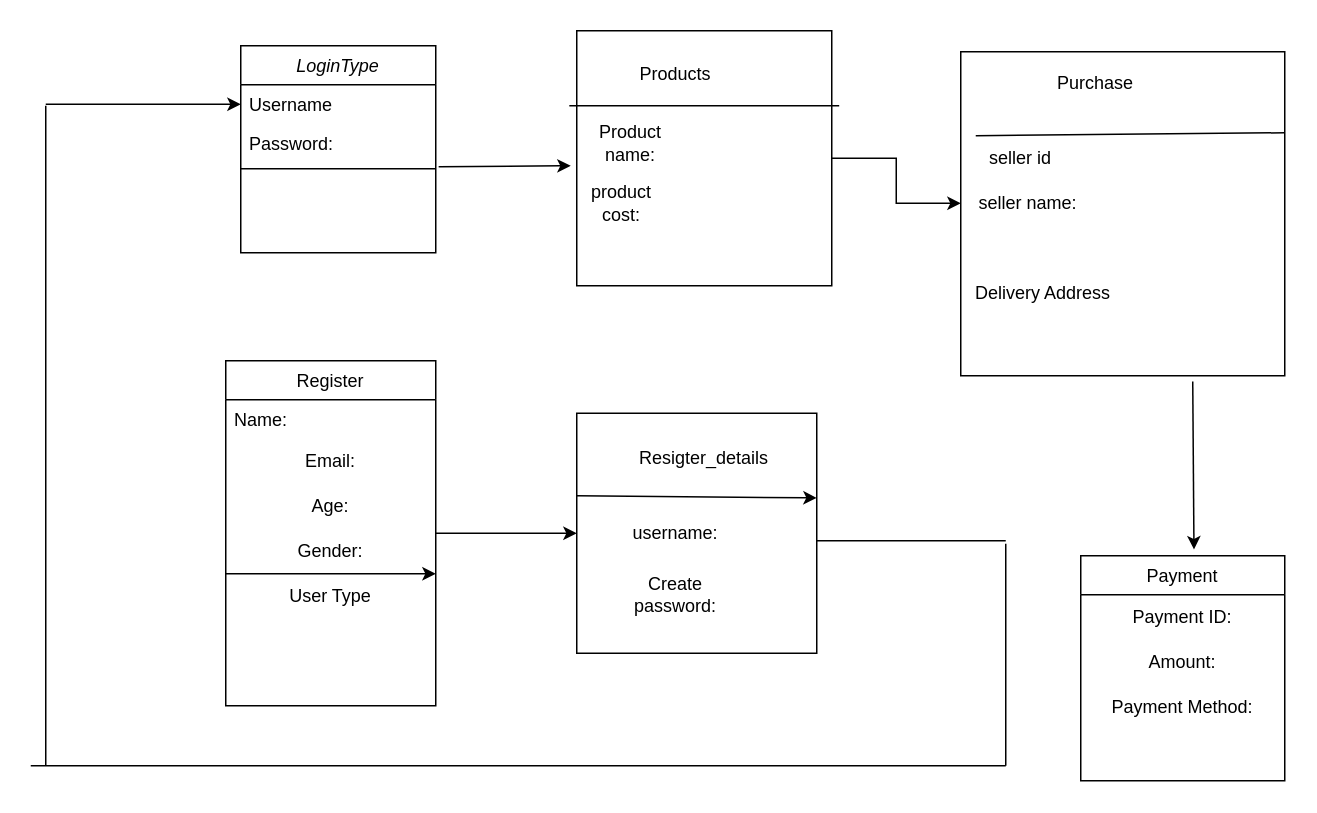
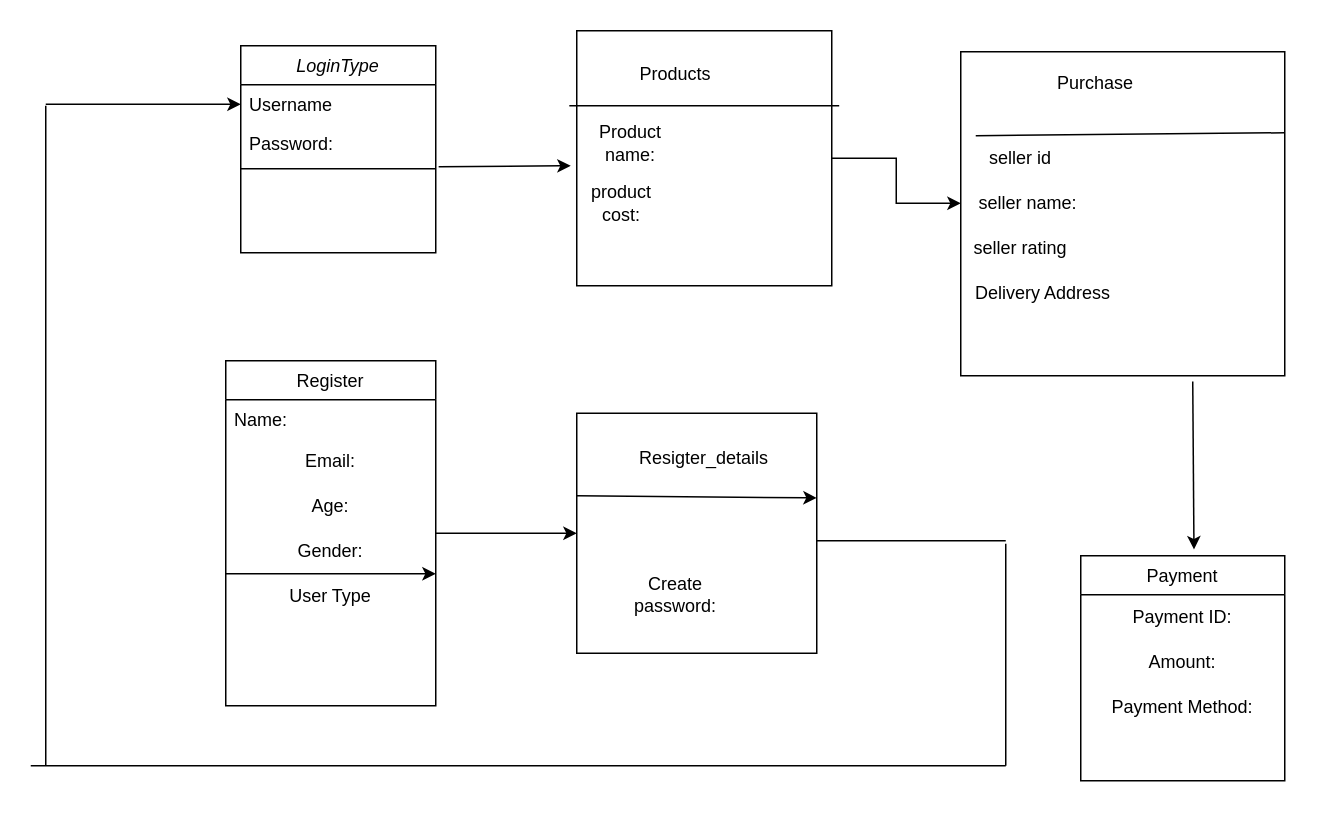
+ <mxCell id="28" value="seller rating" style="text;strokeColor=none;align=center;fillColor=none;html=1;verticalAlign=middle;whiteSpace=wrap;rounded=0;" vertex="1" parent="1"><mxGeometry x="645" y="150" width="70" height="30" as="geometry" /></mxCell>
- <mxCell id="16" value="username:" style="text;strokeColor=none;align=center;fillColor=none;html=1;verticalAlign=middle;whiteSpace=wrap;rounded=0;" vertex="1" parent="1"><mxGeometry x="420" y="340" width="60" height="30" as="geometry" /></mxCell>
